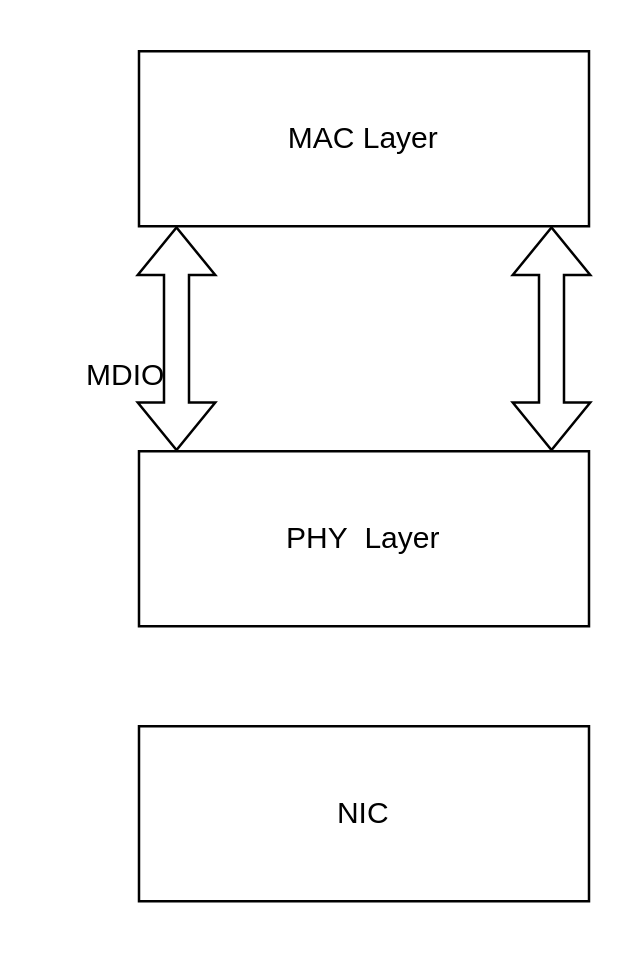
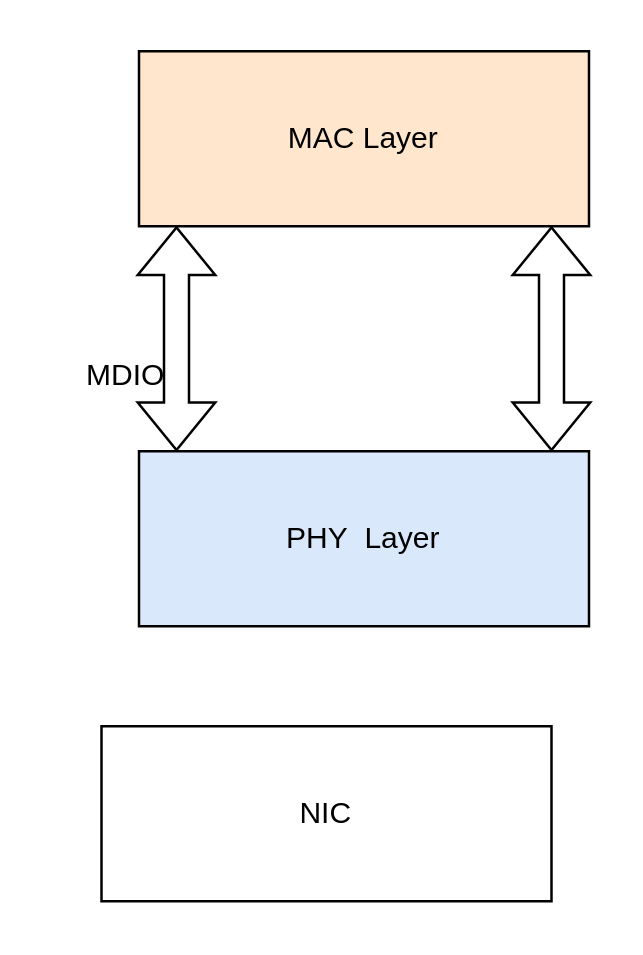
- <mxCell id="5" value="MAC Layer" style="html=1;whiteSpace=wrap;" vertex="1" parent="1"><mxGeometry x="55" y="20" width="180" height="70" as="geometry" /></mxCell>
+ <mxCell id="5" value="MAC Layer" style="html=1;whiteSpace=wrap;fillColor=#ffe6cc;" vertex="1" parent="1"><mxGeometry x="55" y="20" width="180" height="70" as="geometry" /></mxCell>
- <mxCell id="3" value="PHY&amp;nbsp; Layer" style="html=1;whiteSpace=wrap;" vertex="1" parent="1"><mxGeometry x="55" y="180" width="180" height="70" as="geometry" /></mxCell>
+ <mxCell id="3" value="PHY&amp;nbsp; Layer" style="html=1;whiteSpace=wrap;fillColor=#dae8fc;" vertex="1" parent="1"><mxGeometry x="55" y="180" width="180" height="70" as="geometry" /></mxCell>
- <mxCell id="2" value="NIC" style="html=1;whiteSpace=wrap;" vertex="1" parent="1"><mxGeometry x="55" y="290" width="180" height="70" as="geometry" /></mxCell>
+ <mxCell id="2" value="NIC" style="html=1;whiteSpace=wrap;" vertex="1" parent="1"><mxGeometry x="40" y="290" width="180" height="70" as="geometry" /></mxCell>
